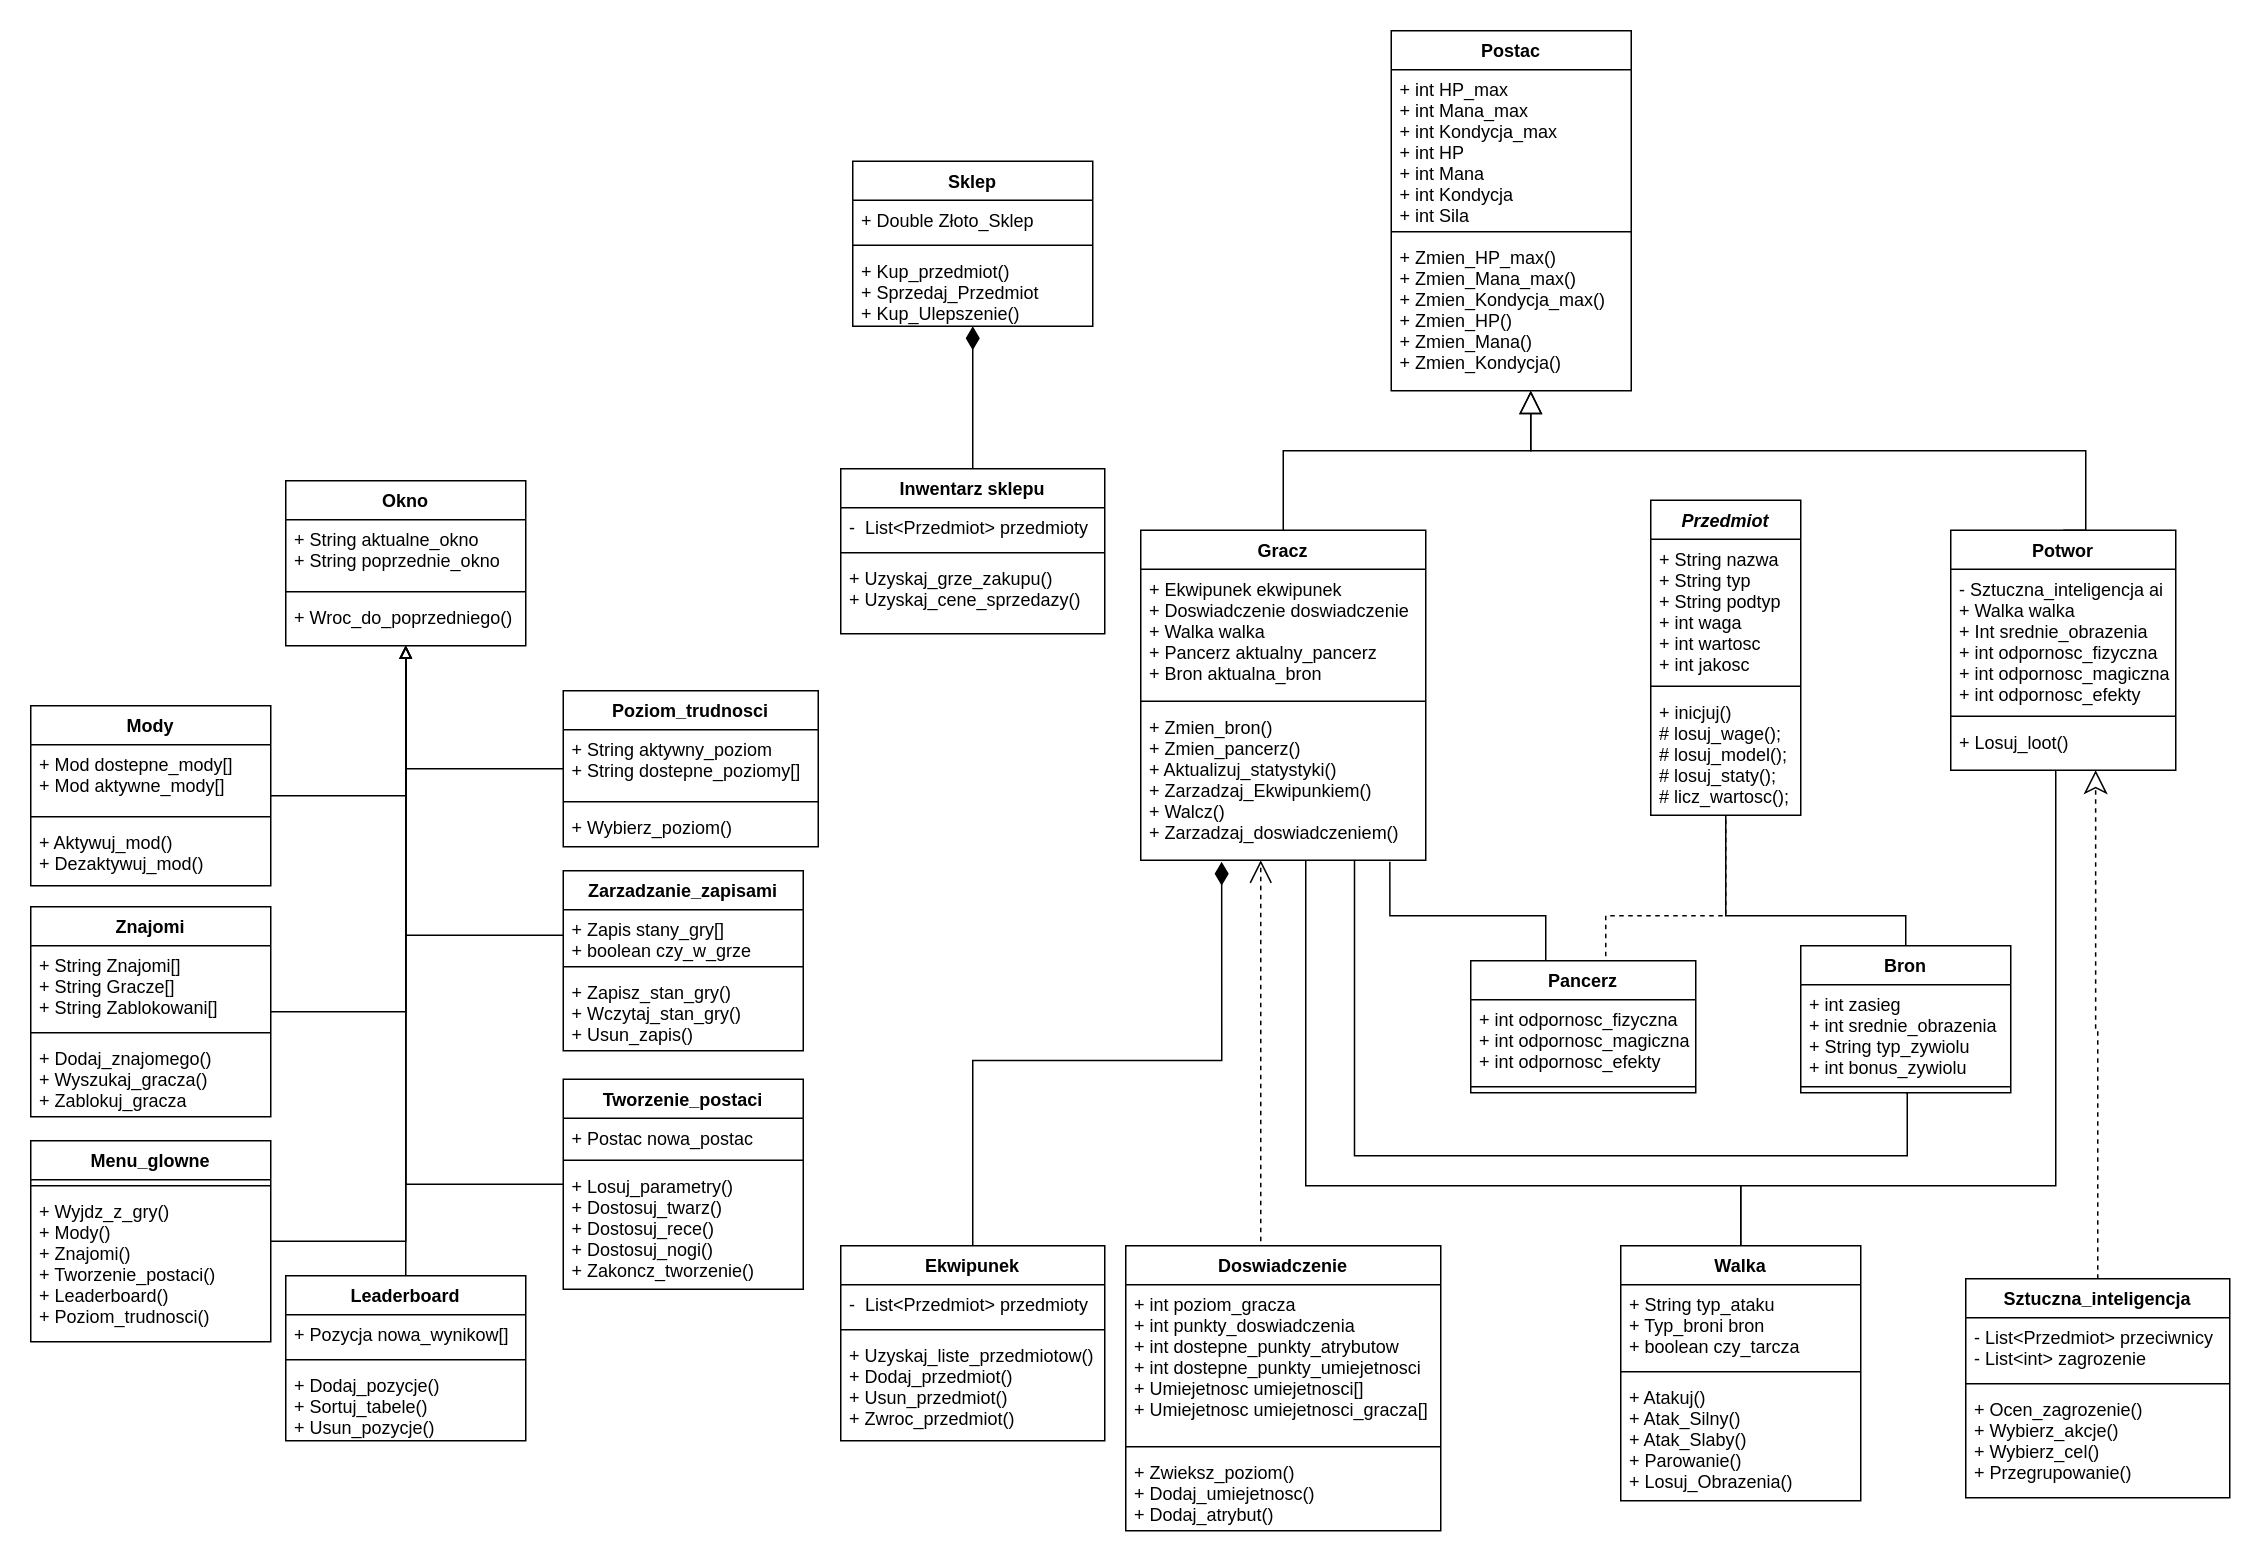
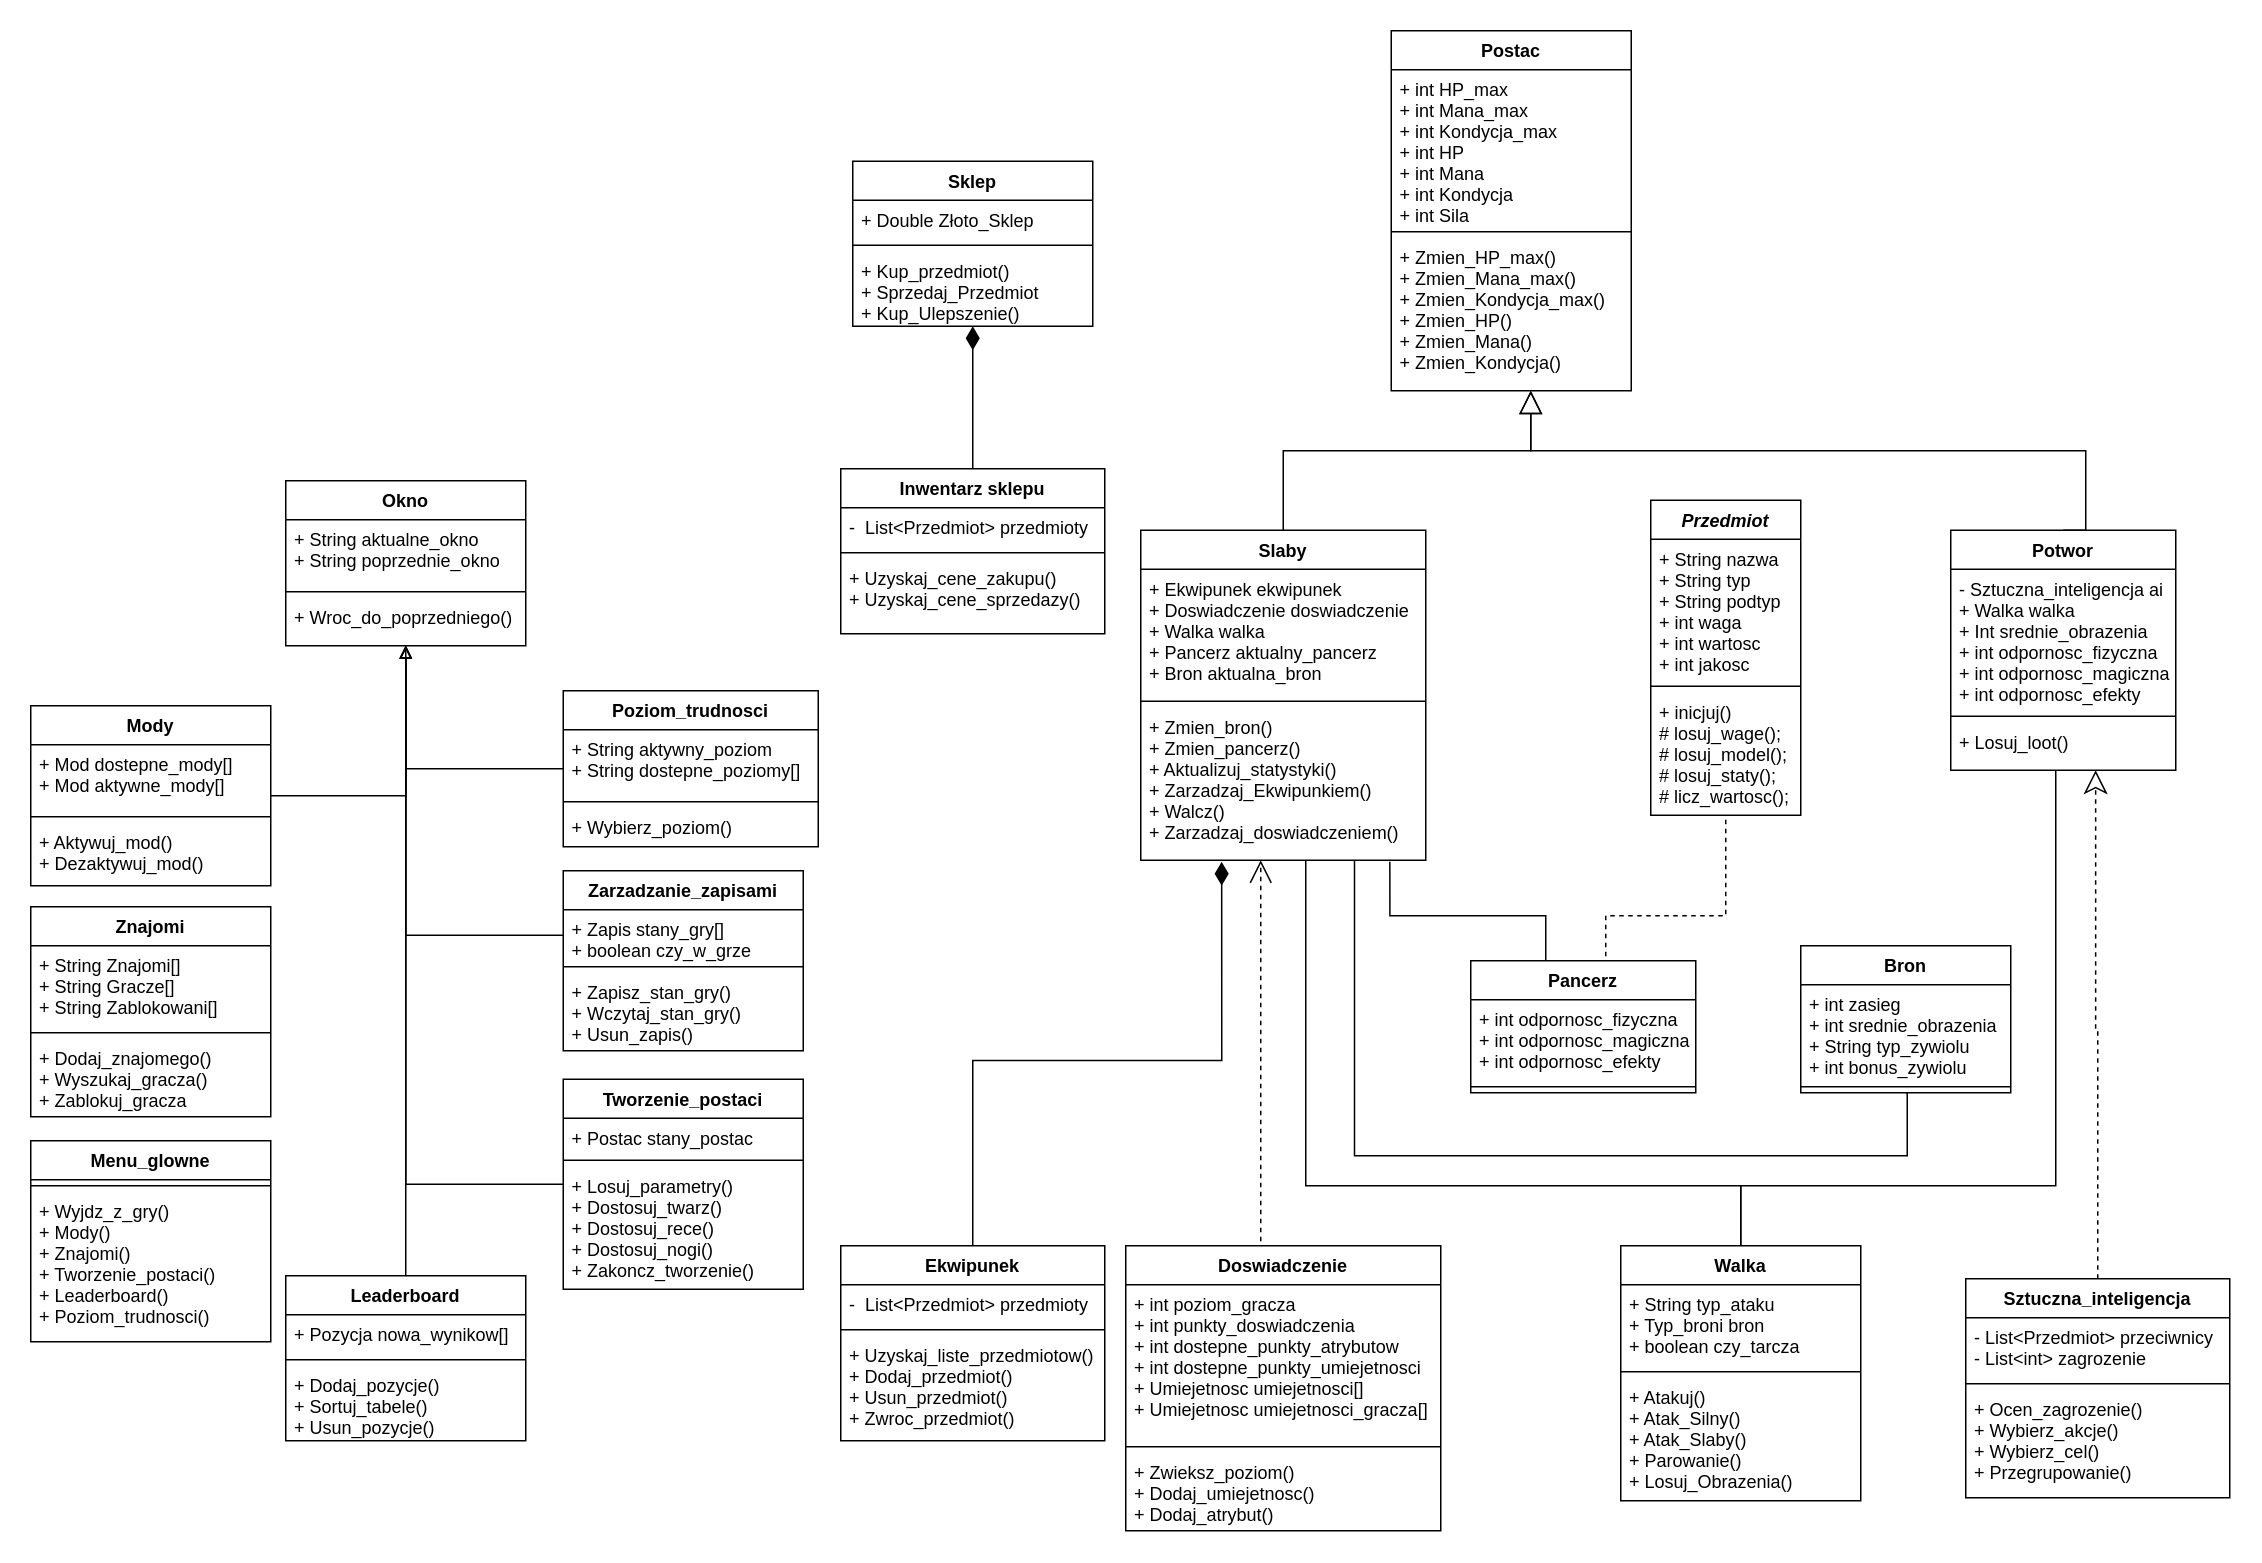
- <mxCell id="79" value="Gracz" style="swimlane;fontStyle=1;align=center;verticalAlign=top;childLayout=stackLayout;horizontal=1;startSize=26;horizontalStack=0;resizeParent=1;resizeParentMax=0;resizeLast=0;collapsible=1;marginBottom=0;" parent="1" vertex="1"><mxGeometry x="760" y="353" width="190" height="220" as="geometry" /></mxCell>
+ <mxCell id="79" value="Slaby" style="swimlane;fontStyle=1;align=center;verticalAlign=top;childLayout=stackLayout;horizontal=1;startSize=26;horizontalStack=0;resizeParent=1;resizeParentMax=0;resizeLast=0;collapsible=1;marginBottom=0;" parent="1" vertex="1"><mxGeometry x="760" y="353" width="190" height="220" as="geometry" /></mxCell>
- <mxCell id="54" value="+ Uzyskaj_grze_zakupu()&#10;+ Uzyskaj_cene_sprzedazy()" style="text;strokeColor=none;fillColor=none;align=left;verticalAlign=top;spacingLeft=4;spacingRight=4;overflow=hidden;rotatable=0;points=[[0,0.5],[1,0.5]];portConstraint=eastwest;" parent="51" vertex="1"><mxGeometry y="60" width="176" height="50" as="geometry" /></mxCell>
+ <mxCell id="54" value="+ Uzyskaj_cene_zakupu()&#10;+ Uzyskaj_cene_sprzedazy()" style="text;strokeColor=none;fillColor=none;align=left;verticalAlign=top;spacingLeft=4;spacingRight=4;overflow=hidden;rotatable=0;points=[[0,0.5],[1,0.5]];portConstraint=eastwest;" parent="51" vertex="1"><mxGeometry y="60" width="176" height="50" as="geometry" /></mxCell>
- <mxCell id="88" style="edgeStyle=orthogonalEdgeStyle;rounded=0;orthogonalLoop=1;jettySize=auto;html=1;exitX=0.5;exitY=0;exitDx=0;exitDy=0;entryX=0.5;entryY=1;entryDx=0;entryDy=0;startSize=6;endArrow=none;endFill=0;endSize=13;" parent="1" source="89" target="75" edge="1"><mxGeometry relative="1" as="geometry"><Array as="points"><mxPoint x="1270" y="610" /><mxPoint x="1150" y="610" /></Array></mxGeometry></mxCell>
- <mxCell id="42" style="edgeStyle=orthogonalEdgeStyle;rounded=0;orthogonalLoop=1;jettySize=auto;html=1;startArrow=none;startFill=0;endArrow=block;endFill=0;" parent="5" source="29" target="6" edge="1"><mxGeometry relative="1" as="geometry" /></mxCell>
- <mxCell id="19" value="+ Postac nowa_postac" style="text;strokeColor=none;fillColor=none;align=left;verticalAlign=top;spacingLeft=4;spacingRight=4;overflow=hidden;rotatable=0;points=[[0,0.5],[1,0.5]];portConstraint=eastwest;" parent="18" vertex="1"><mxGeometry y="26" width="160" height="24" as="geometry" /></mxCell>
+ <mxCell id="19" value="+ Postac stany_postac" style="text;strokeColor=none;fillColor=none;align=left;verticalAlign=top;spacingLeft=4;spacingRight=4;overflow=hidden;rotatable=0;points=[[0,0.5],[1,0.5]];portConstraint=eastwest;" parent="18" vertex="1"><mxGeometry y="26" width="160" height="24" as="geometry" /></mxCell>
- <mxCell id="39" style="edgeStyle=orthogonalEdgeStyle;rounded=0;orthogonalLoop=1;jettySize=auto;html=1;startArrow=none;startFill=0;endArrow=block;endFill=0;" parent="5" source="18" target="6" edge="1"><mxGeometry relative="1" as="geometry" /></mxCell>
+ <mxCell id="39" style="edgeStyle=orthogonalEdgeStyle;rounded=0;orthogonalLoop=1;jettySize=auto;html=1;startArrow=none;startFill=0;endArrow=open;endFill=0;" parent="5" source="18" target="6" edge="1"><mxGeometry relative="1" as="geometry" /></mxCell>
- <mxCell id="41" style="edgeStyle=orthogonalEdgeStyle;rounded=0;orthogonalLoop=1;jettySize=auto;html=1;startArrow=none;startFill=0;endArrow=block;endFill=0;" parent="5" source="26" target="6" edge="1"><mxGeometry relative="1" as="geometry" /></mxCell>
